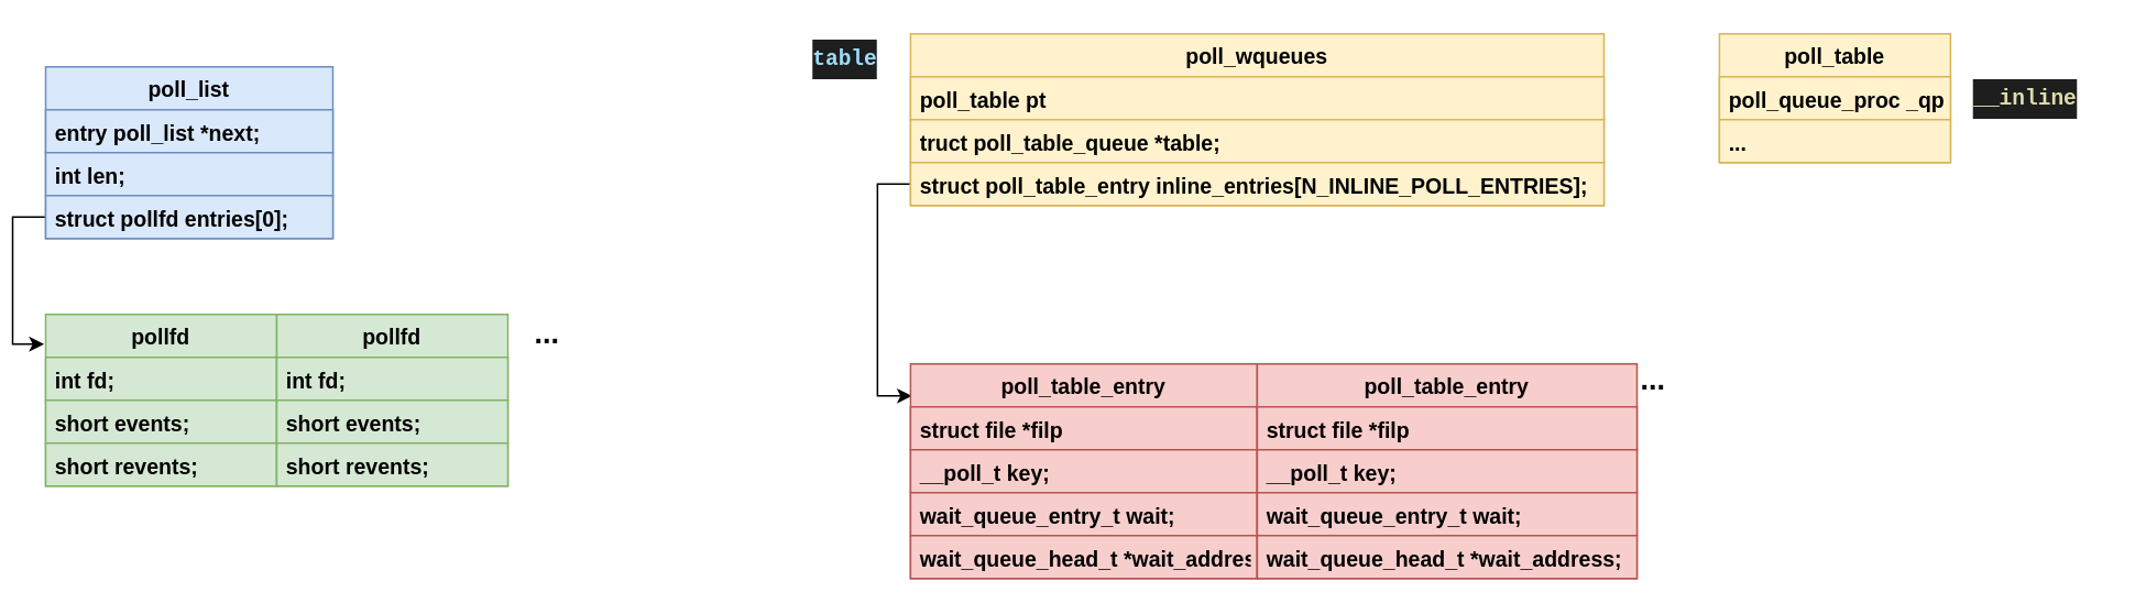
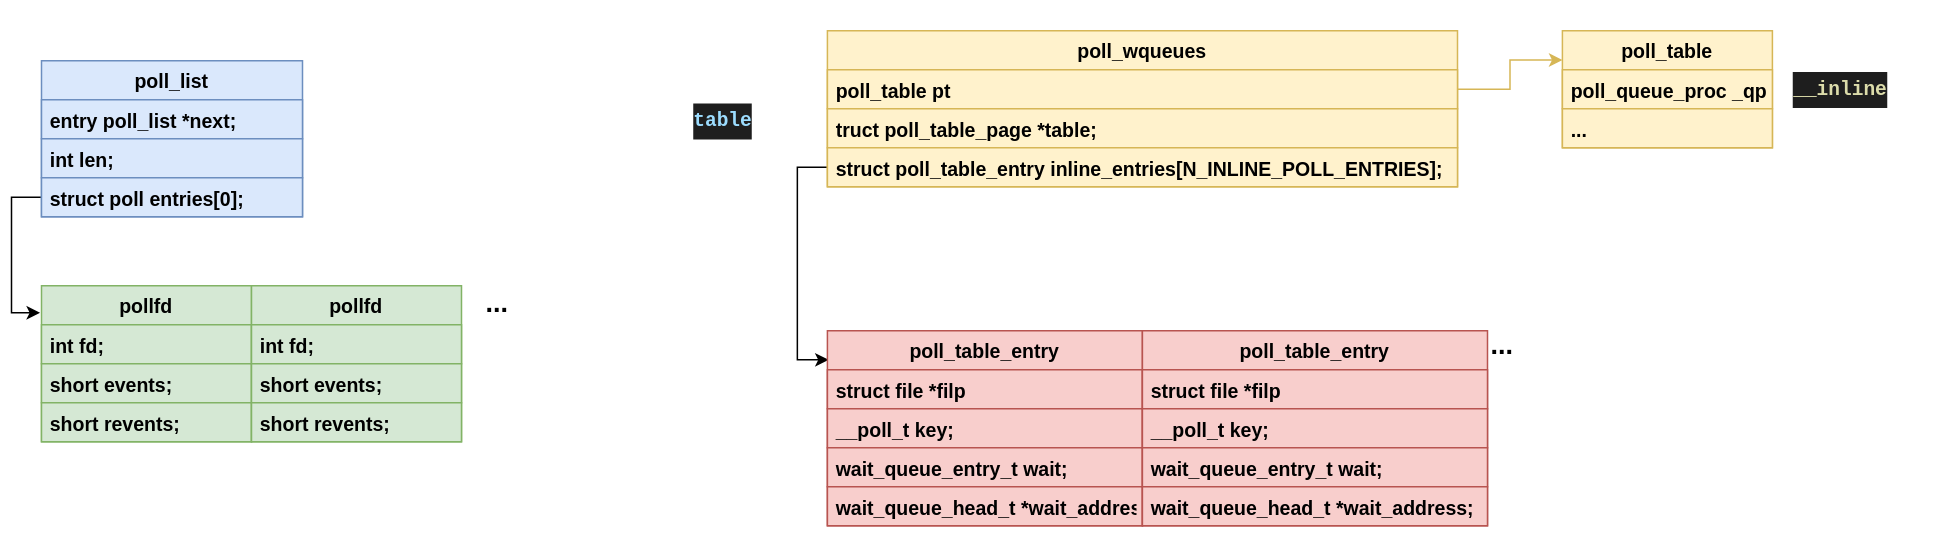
- <mxCell id="9" value="&lt;div style=&quot;color: rgb(212, 212, 212); background-color: rgb(30, 30, 30); font-family: consolas, &amp;quot;courier new&amp;quot;, monospace; font-size: 13px; line-height: 24px;&quot;&gt;&lt;span style=&quot;color: rgb(156, 220, 254); font-size: 13px;&quot;&gt;table&lt;/span&gt;&lt;/div&gt;" style="text;html=1;align=center;verticalAlign=middle;resizable=0;points=[];autosize=1;fontSize=13;fontStyle=1" vertex="1" parent="1"><mxGeometry x="479" y="20" width="50" height="30" as="geometry" /></mxCell>
+ <mxCell id="9" value="&lt;div style=&quot;color: rgb(212, 212, 212); background-color: rgb(30, 30, 30); font-family: consolas, &amp;quot;courier new&amp;quot;, monospace; font-size: 13px; line-height: 24px;&quot;&gt;&lt;span style=&quot;color: rgb(156, 220, 254); font-size: 13px;&quot;&gt;table&lt;/span&gt;&lt;/div&gt;" style="text;html=1;align=center;verticalAlign=middle;resizable=0;points=[];autosize=1;fontSize=13;fontStyle=1" vertex="1" parent="1"><mxGeometry x="449" y="65" width="50" height="30" as="geometry" /></mxCell>
+ <mxCell id="6" style="edgeStyle=orthogonalEdgeStyle;rounded=0;orthogonalLoop=1;jettySize=auto;html=1;entryX=0;entryY=0.25;entryDx=0;entryDy=0;fontSize=13;fillColor=#fff2cc;strokeColor=#d6b656;fontStyle=1" edge="1" parent="1" source="23" target="26"><mxGeometry relative="1" as="geometry" /></mxCell>
- <mxCell id="24" value="truct poll_table_queue *table;" style="text;strokeColor=#d6b656;fillColor=#fff2cc;align=left;verticalAlign=top;spacingLeft=4;spacingRight=4;overflow=hidden;rotatable=0;points=[[0,0.5],[1,0.5]];portConstraint=eastwest;fontStyle=1;fontSize=13;" vertex="1" parent="22"><mxGeometry y="52" width="420.06" height="26" as="geometry" /></mxCell>
+ <mxCell id="24" value="truct poll_table_page *table;" style="text;strokeColor=#d6b656;fillColor=#fff2cc;align=left;verticalAlign=top;spacingLeft=4;spacingRight=4;overflow=hidden;rotatable=0;points=[[0,0.5],[1,0.5]];portConstraint=eastwest;fontStyle=1;fontSize=13;" vertex="1" parent="22"><mxGeometry y="52" width="420.06" height="26" as="geometry" /></mxCell>
- <mxCell id="13" value="struct pollfd entries[0];" style="text;strokeColor=#6c8ebf;fillColor=#dae8fc;align=left;verticalAlign=top;spacingLeft=4;spacingRight=4;overflow=hidden;rotatable=0;points=[[0,0.5],[1,0.5]];portConstraint=eastwest;fontStyle=1;fontSize=13;" vertex="1" parent="10"><mxGeometry y="78" width="174" height="26" as="geometry" /></mxCell>
+ <mxCell id="13" value="struct poll entries[0];" style="text;strokeColor=#6c8ebf;fillColor=#dae8fc;align=left;verticalAlign=top;spacingLeft=4;spacingRight=4;overflow=hidden;rotatable=0;points=[[0,0.5],[1,0.5]];portConstraint=eastwest;fontStyle=1;fontSize=13;" vertex="1" parent="10"><mxGeometry y="78" width="174" height="26" as="geometry" /></mxCell>
